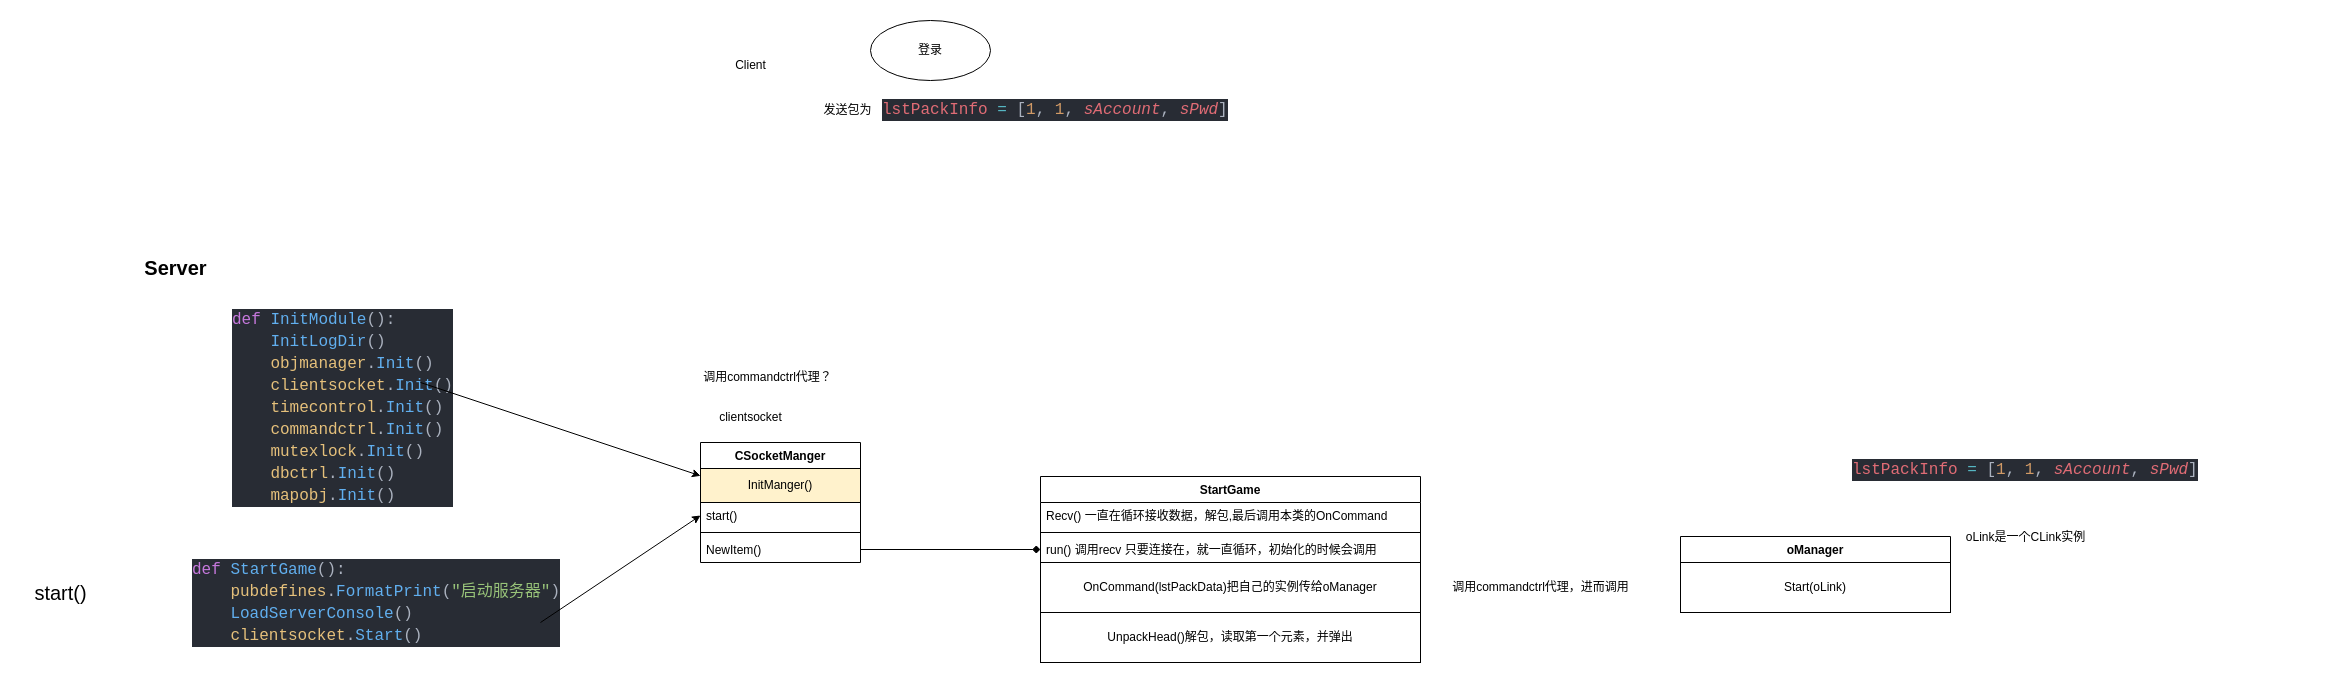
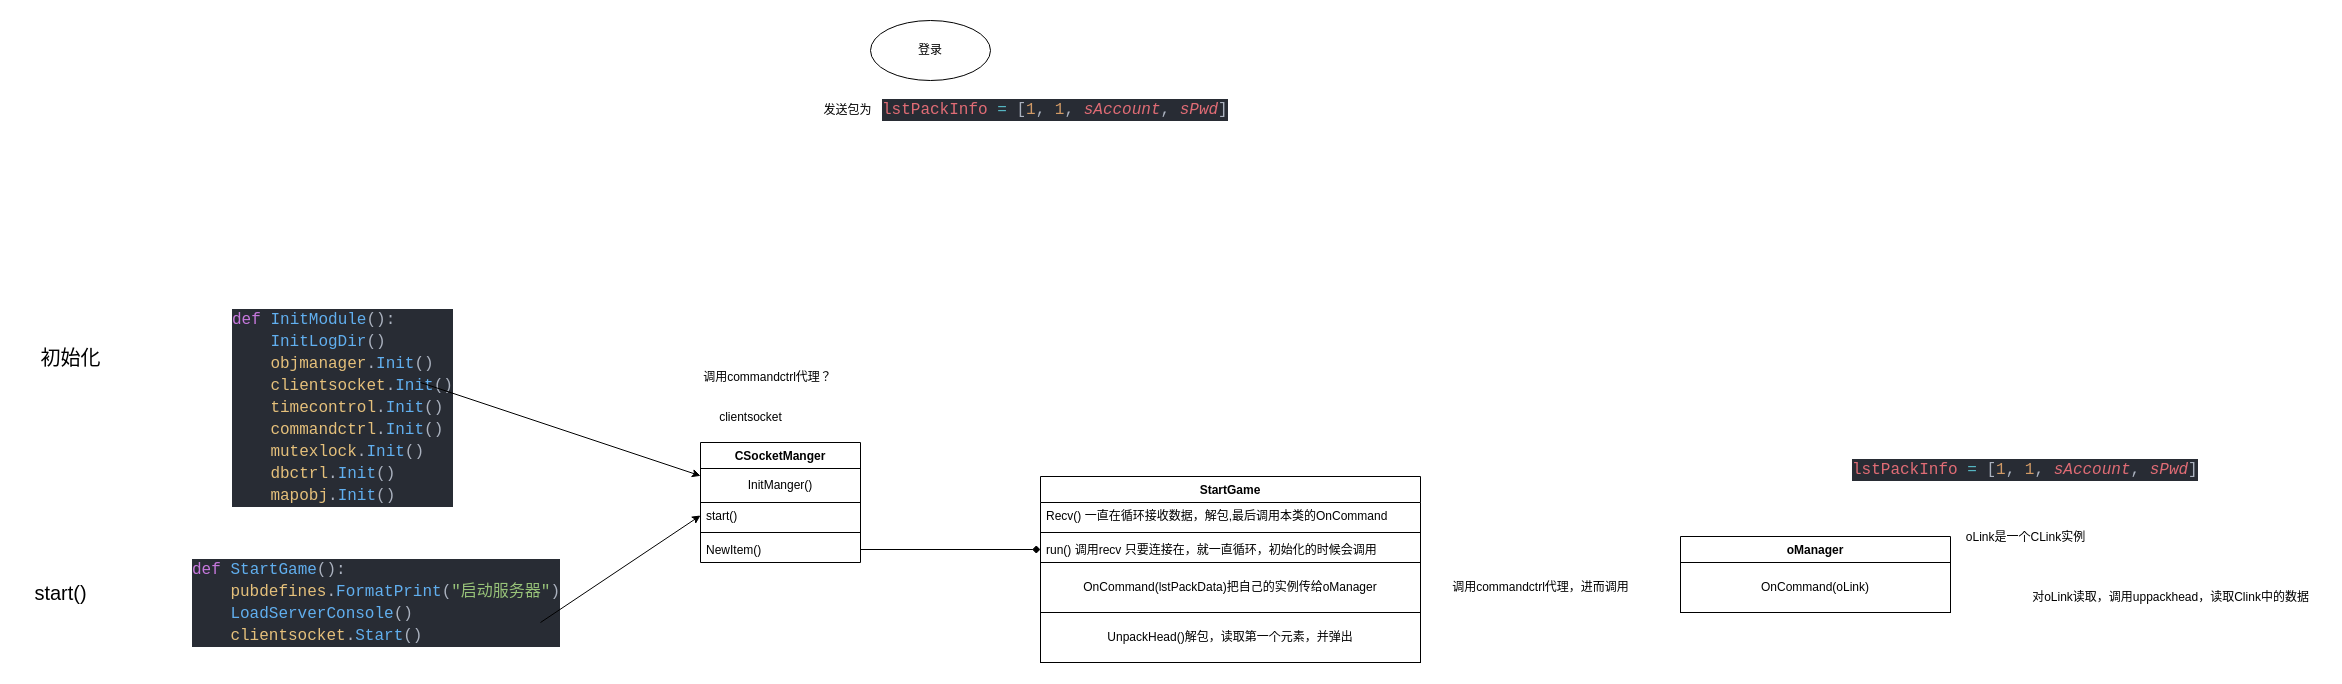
- <mxCell id="2" value="Client" style="text;html=1;align=center;verticalAlign=middle;resizable=0;points=[];autosize=1;strokeColor=none;fillColor=none;" vertex="1" parent="1"><mxGeometry x="725" y="50" width="50" height="30" as="geometry" /></mxCell>
- <mxCell id="6" value="&lt;b&gt;&lt;font style=&quot;font-size: 20px;&quot;&gt;Server&lt;/font&gt;&lt;/b&gt;" style="text;html=1;align=center;verticalAlign=middle;resizable=0;points=[];autosize=1;strokeColor=none;fillColor=none;" vertex="1" parent="1"><mxGeometry x="130" y="247" width="90" height="40" as="geometry" /></mxCell>
+ <mxCell id="20" value="&lt;font style=&quot;font-size: 20px;&quot;&gt;初始化&lt;/font&gt;" style="text;html=1;align=center;verticalAlign=middle;resizable=0;points=[];autosize=1;strokeColor=none;fillColor=none;" vertex="1" parent="1"><mxGeometry x="30" y="337" width="80" height="40" as="geometry" /></mxCell>
- <mxCell id="15" value="InitManger()" style="html=1;whiteSpace=wrap;fillColor=#fff2cc;" vertex="1" parent="14"><mxGeometry y="26" width="160" height="34" as="geometry" /></mxCell>
+ <mxCell id="15" value="InitManger()" style="html=1;whiteSpace=wrap;" vertex="1" parent="14"><mxGeometry y="26" width="160" height="34" as="geometry" /></mxCell>
- <mxCell id="24" value="Start(oLink)" style="html=1;whiteSpace=wrap;" vertex="1" parent="23"><mxGeometry y="26" width="270" height="50" as="geometry" /></mxCell>
+ <mxCell id="24" value="OnCommand(oLink)" style="html=1;whiteSpace=wrap;" vertex="1" parent="23"><mxGeometry y="26" width="270" height="50" as="geometry" /></mxCell>
+ <mxCell id="25" value="对oLink读取，调用uppackhead，读取Clink中的数据" style="text;html=1;align=center;verticalAlign=middle;resizable=0;points=[];autosize=1;strokeColor=none;fillColor=none;" vertex="1" parent="1"><mxGeometry x="2020" y="582" width="300" height="30" as="geometry" /></mxCell>
